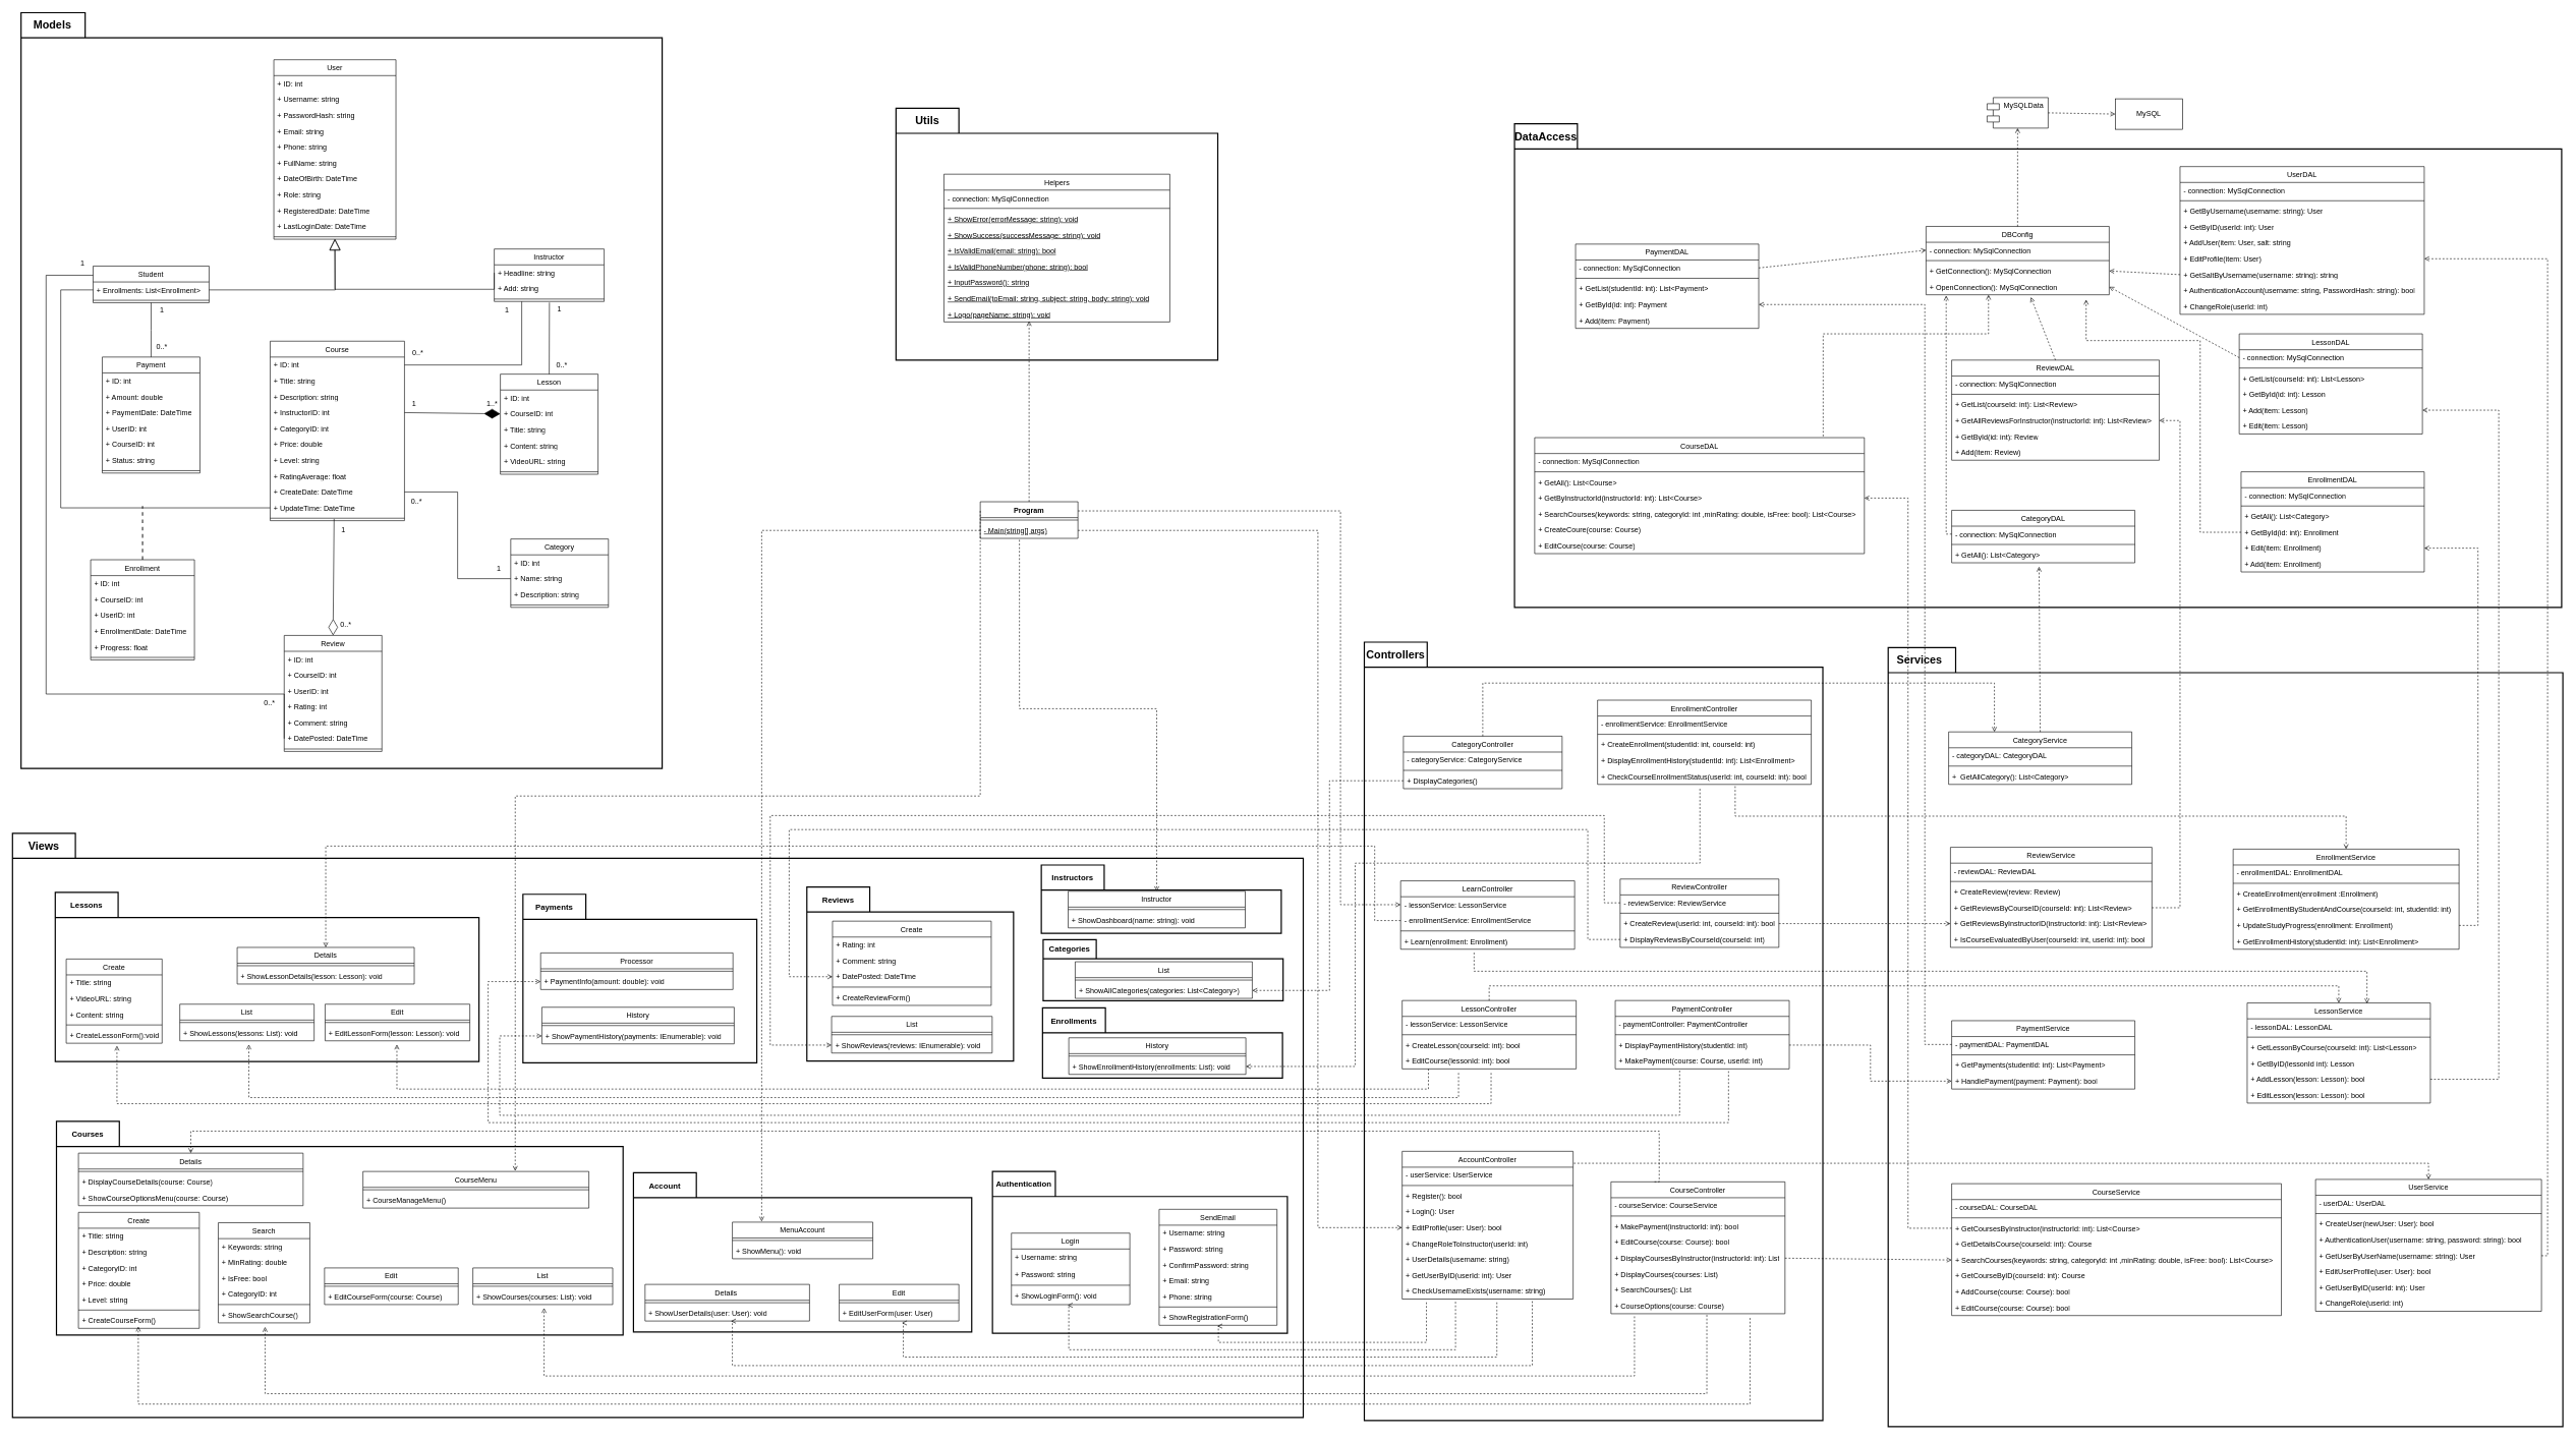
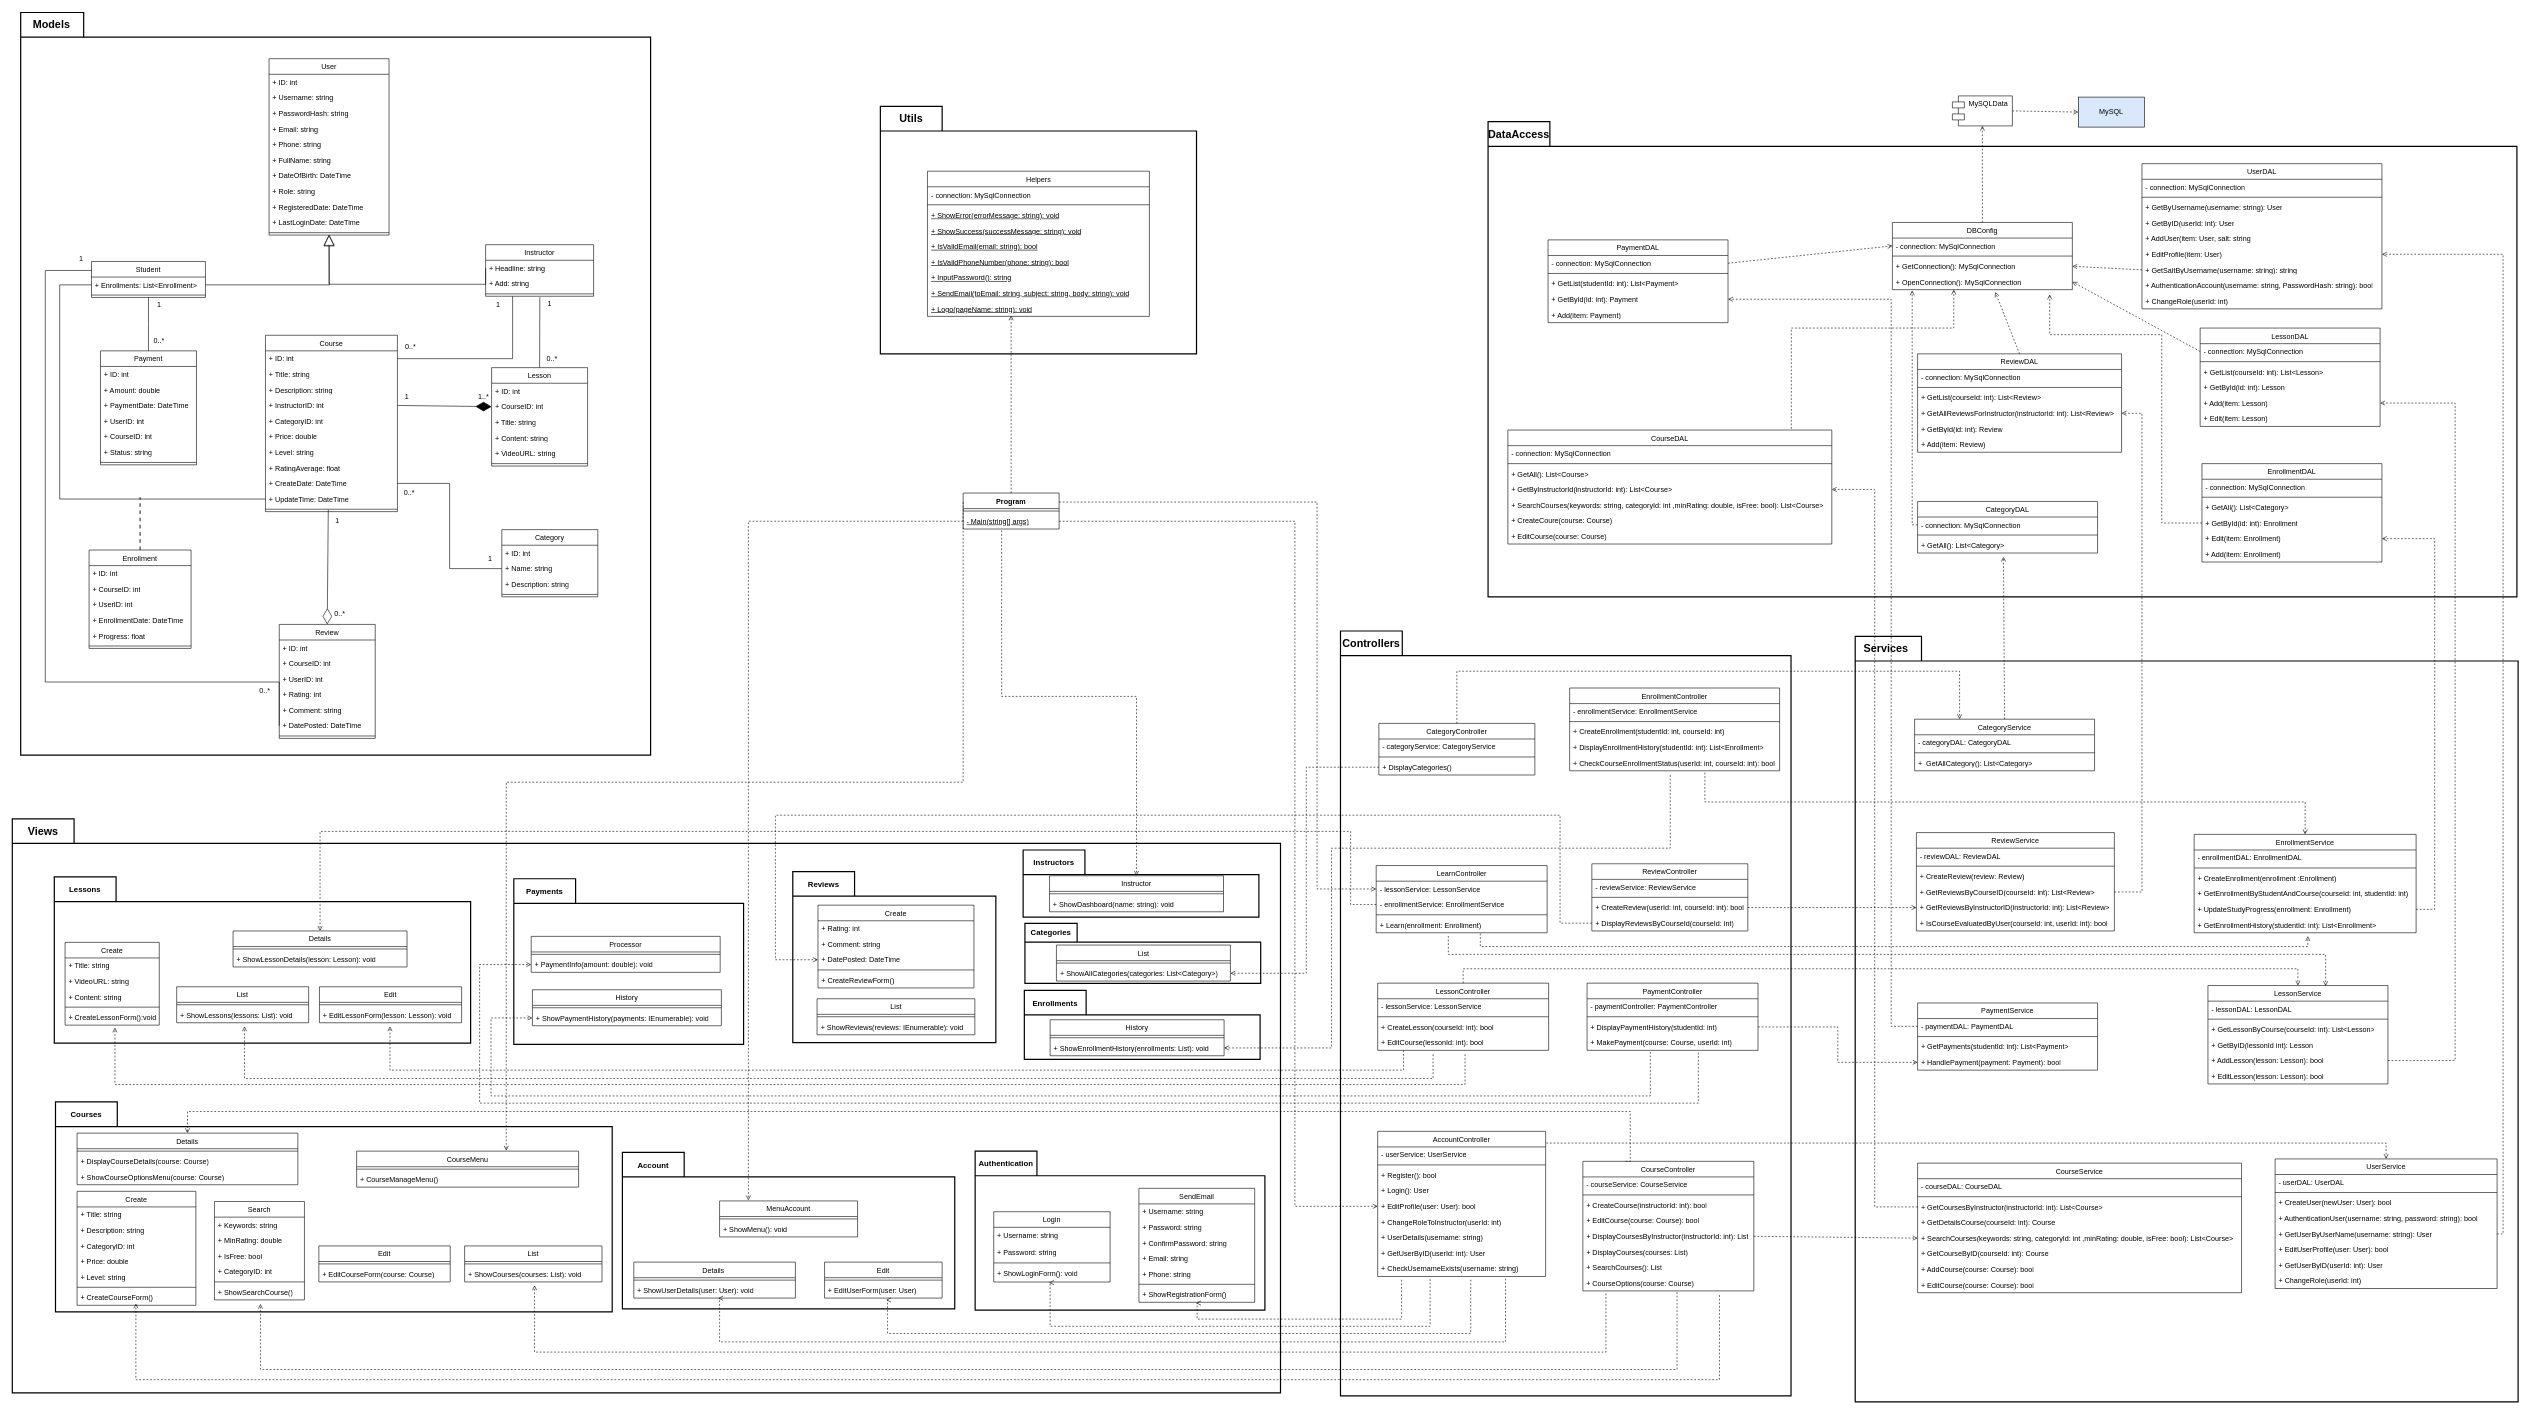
- <mxCell id="193" value="MySQL" style="html=1;whiteSpace=wrap;" vertex="1" parent="1"><mxGeometry x="3464" y="161" width="110" height="50" as="geometry" /></mxCell>
+ <mxCell id="193" value="MySQL" style="html=1;whiteSpace=wrap;fillColor=#dae8fc;" vertex="1" parent="1"><mxGeometry x="3464" y="161" width="110" height="50" as="geometry" /></mxCell>
- <mxCell id="379" value="" style="html=1;verticalAlign=bottom;labelBackgroundColor=none;endArrow=open;endFill=0;dashed=1;rounded=0;entryX=0;entryY=0.5;entryDx=0;entryDy=0;exitX=0;exitY=0.5;exitDx=0;exitDy=0;edgeStyle=orthogonalEdgeStyle;" edge="1" parent="1" source="93" target="369"><mxGeometry width="160" relative="1" as="geometry"><mxPoint x="2438" y="1807" as="sourcePoint" /><mxPoint x="457" y="1760" as="targetPoint" /><Array as="points"><mxPoint x="2627" y="1478" /><mxPoint x="2627" y="1335" /><mxPoint x="1261" y="1335" /><mxPoint x="1261" y="1711" /></Array></mxGeometry></mxCell>
+ <mxCell id="397" value="" style="html=1;verticalAlign=bottom;labelBackgroundColor=none;endArrow=open;endFill=0;dashed=1;rounded=0;entryX=0.512;entryY=1.212;entryDx=0;entryDy=0;exitX=0.609;exitY=1.051;exitDx=0;exitDy=0;edgeStyle=orthogonalEdgeStyle;exitPerimeter=0;entryPerimeter=0;" edge="1" parent="1" source="81" target="109"><mxGeometry width="160" relative="1" as="geometry"><mxPoint x="2459" y="1658" as="sourcePoint" /><mxPoint x="3850" y="1662" as="targetPoint" /><Array as="points"><mxPoint x="2467" y="1577" /><mxPoint x="3847" y="1577" /></Array></mxGeometry></mxCell>
- <mxCell id="65" value="+ MakePayment(instructorId: int): bool" style="text;strokeColor=none;fillColor=none;align=left;verticalAlign=top;spacingLeft=4;spacingRight=4;overflow=hidden;rotatable=0;points=[[0,0.5],[1,0.5]];portConstraint=eastwest;whiteSpace=wrap;html=1;fontStyle=0" vertex="1" parent="62"><mxGeometry y="60" width="285" height="26" as="geometry" /></mxCell>
+ <mxCell id="65" value="+ CreateCourse(instructorId: int): bool" style="text;strokeColor=none;fillColor=none;align=left;verticalAlign=top;spacingLeft=4;spacingRight=4;overflow=hidden;rotatable=0;points=[[0,0.5],[1,0.5]];portConstraint=eastwest;whiteSpace=wrap;html=1;fontStyle=0" vertex="1" parent="62"><mxGeometry y="60" width="285" height="26" as="geometry" /></mxCell>
